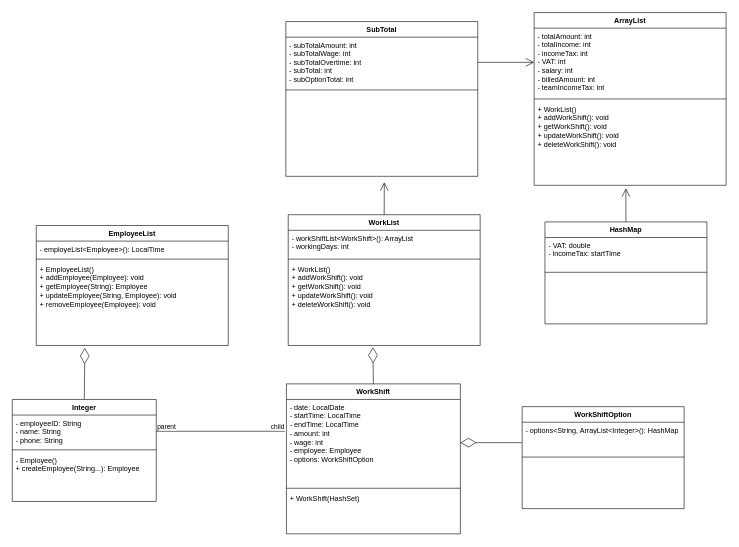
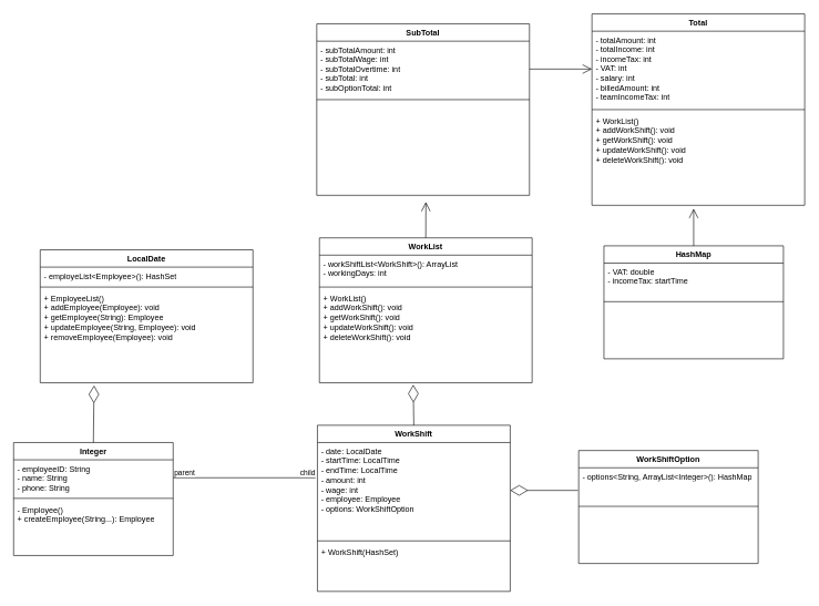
- <mxCell id="33" value="ArrayList" style="swimlane;fontStyle=1;align=center;verticalAlign=top;childLayout=stackLayout;horizontal=1;startSize=26;horizontalStack=0;resizeParent=1;resizeParentMax=0;resizeLast=0;collapsible=1;marginBottom=0;whiteSpace=wrap;html=1;" vertex="1" parent="1"><mxGeometry x="890" y="20" width="320" height="288" as="geometry" /></mxCell>
+ <mxCell id="33" value="Total" style="swimlane;fontStyle=1;align=center;verticalAlign=top;childLayout=stackLayout;horizontal=1;startSize=26;horizontalStack=0;resizeParent=1;resizeParentMax=0;resizeLast=0;collapsible=1;marginBottom=0;whiteSpace=wrap;html=1;" vertex="1" parent="1"><mxGeometry x="890" y="20" width="320" height="288" as="geometry" /></mxCell>
- <mxCell id="2" value="EmployeeList" style="swimlane;fontStyle=1;align=center;verticalAlign=top;childLayout=stackLayout;horizontal=1;startSize=26;horizontalStack=0;resizeParent=1;resizeParentMax=0;resizeLast=0;collapsible=1;marginBottom=0;whiteSpace=wrap;html=1;" vertex="1" parent="1"><mxGeometry x="60" y="375" width="320" height="200" as="geometry" /></mxCell>
+ <mxCell id="2" value="LocalDate" style="swimlane;fontStyle=1;align=center;verticalAlign=top;childLayout=stackLayout;horizontal=1;startSize=26;horizontalStack=0;resizeParent=1;resizeParentMax=0;resizeLast=0;collapsible=1;marginBottom=0;whiteSpace=wrap;html=1;" vertex="1" parent="1"><mxGeometry x="60" y="375" width="320" height="200" as="geometry" /></mxCell>
- <mxCell id="3" value="- employeList&amp;lt;Employee&amp;gt;(): LocalTime" style="text;strokeColor=none;fillColor=none;align=left;verticalAlign=top;spacingLeft=4;spacingRight=4;overflow=hidden;rotatable=0;points=[[0,0.5],[1,0.5]];portConstraint=eastwest;whiteSpace=wrap;html=1;" vertex="1" parent="2"><mxGeometry y="26" width="320" height="26" as="geometry" /></mxCell>
+ <mxCell id="3" value="- employeList&amp;lt;Employee&amp;gt;(): HashSet" style="text;strokeColor=none;fillColor=none;align=left;verticalAlign=top;spacingLeft=4;spacingRight=4;overflow=hidden;rotatable=0;points=[[0,0.5],[1,0.5]];portConstraint=eastwest;whiteSpace=wrap;html=1;" vertex="1" parent="2"><mxGeometry y="26" width="320" height="26" as="geometry" /></mxCell>
